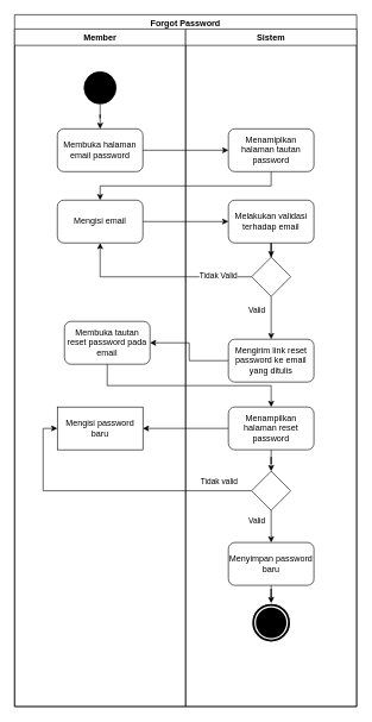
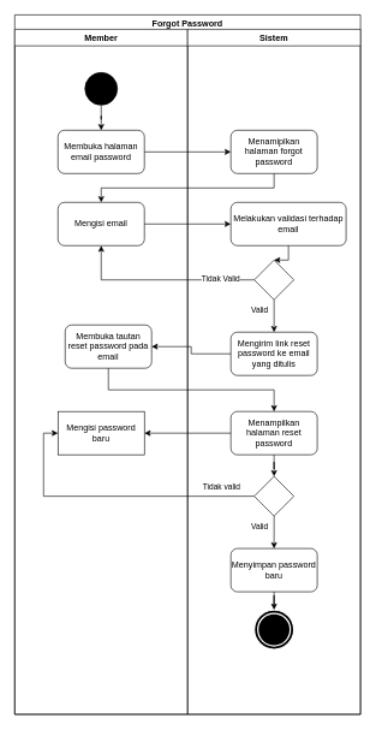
- <mxCell id="17" value="Menamiplkan halaman tautan password" style="rounded=1;whiteSpace=wrap;html=1;fillColor=none;" parent="10" vertex="1"><mxGeometry x="60" y="140" width="120" height="60" as="geometry" /></mxCell>
+ <mxCell id="17" value="Menamiplkan halaman forgot password" style="rounded=1;whiteSpace=wrap;html=1;fillColor=none;" parent="10" vertex="1"><mxGeometry x="60" y="140" width="120" height="60" as="geometry" /></mxCell>
- <mxCell id="12" value="Melakukan validasi terhadap email" style="rounded=1;whiteSpace=wrap;html=1;fillColor=none;" parent="10" vertex="1"><mxGeometry x="60" y="240" width="120" height="60" as="geometry" /></mxCell>
+ <mxCell id="12" value="Melakukan validasi terhadap email" style="rounded=1;whiteSpace=wrap;html=1;fillColor=none;" parent="10" vertex="1"><mxGeometry x="60" y="240" width="160" height="60" as="geometry" /></mxCell>
- <mxCell id="15" value="Mengirim link reset password ke email yang ditulis" style="rounded=1;whiteSpace=wrap;html=1;fillColor=none;" parent="10" vertex="1"><mxGeometry x="60" y="435" width="120" height="60" as="geometry" /></mxCell>
+ <mxCell id="15" value="Mengirim link reset password ke email yang ditulis" style="rounded=1;whiteSpace=wrap;html=1;fillColor=none;" parent="10" vertex="1"><mxGeometry x="60" y="420" width="120" height="60" as="geometry" /></mxCell>
